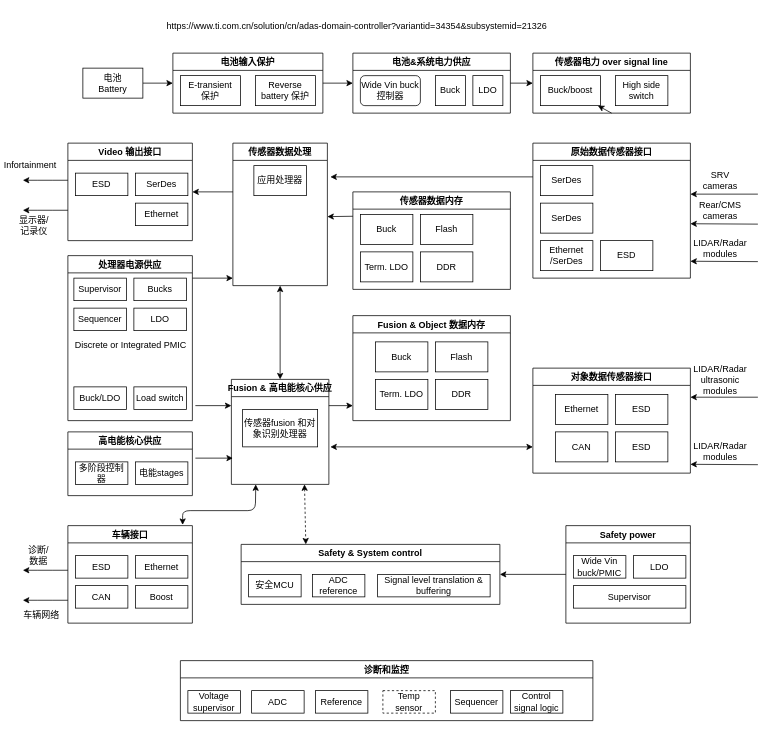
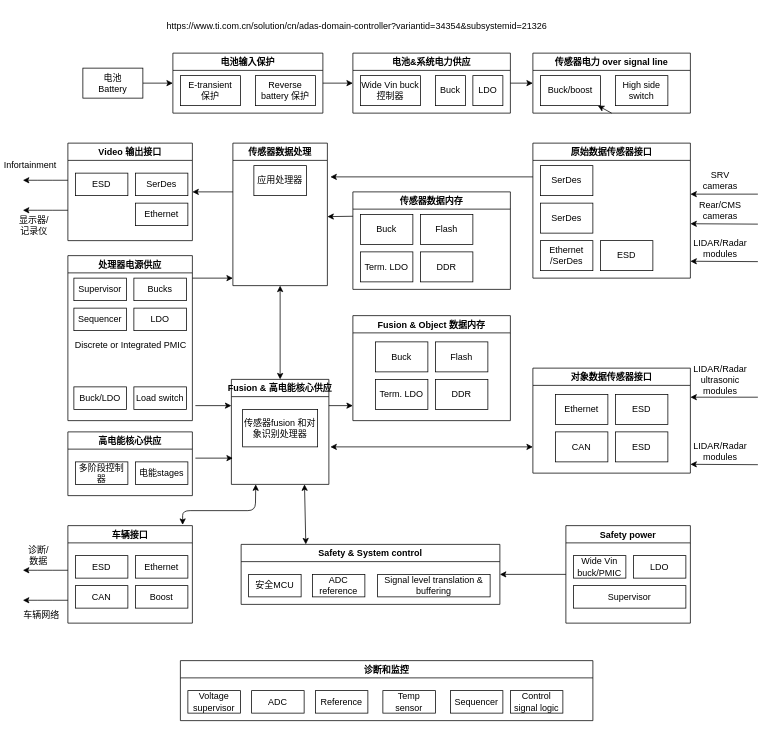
- <mxCell id="10" value="Wide Vin buck&lt;br&gt;控制器" style="whiteSpace=wrap;html=1;rounded=1;" vertex="1" parent="9"><mxGeometry x="10" y="30" width="80" height="40" as="geometry" /></mxCell>
+ <mxCell id="10" value="Wide Vin buck&lt;br&gt;控制器" style="rounded=0;whiteSpace=wrap;html=1;" vertex="1" parent="9"><mxGeometry x="10" y="30" width="80" height="40" as="geometry" /></mxCell>
- <mxCell id="62" style="edgeStyle=none;html=1;exitX=0.75;exitY=1;exitDx=0;exitDy=0;entryX=0.25;entryY=0;entryDx=0;entryDy=0;startArrow=classic;startFill=1;dashed=1;" edge="1" parent="1" source="63" target="91"><mxGeometry relative="1" as="geometry" /></mxCell>
+ <mxCell id="62" style="edgeStyle=none;html=1;exitX=0.75;exitY=1;exitDx=0;exitDy=0;entryX=0.25;entryY=0;entryDx=0;entryDy=0;startArrow=classic;startFill=1;" edge="1" parent="1" source="63" target="91"><mxGeometry relative="1" as="geometry" /></mxCell>
- <mxCell id="104" value="Temp sensor" style="rounded=0;whiteSpace=wrap;html=1;dashed=1;" vertex="1" parent="100"><mxGeometry x="270" y="40" width="70" height="30" as="geometry" /></mxCell>
+ <mxCell id="104" value="Temp sensor" style="rounded=0;whiteSpace=wrap;html=1;" vertex="1" parent="100"><mxGeometry x="270" y="40" width="70" height="30" as="geometry" /></mxCell>
